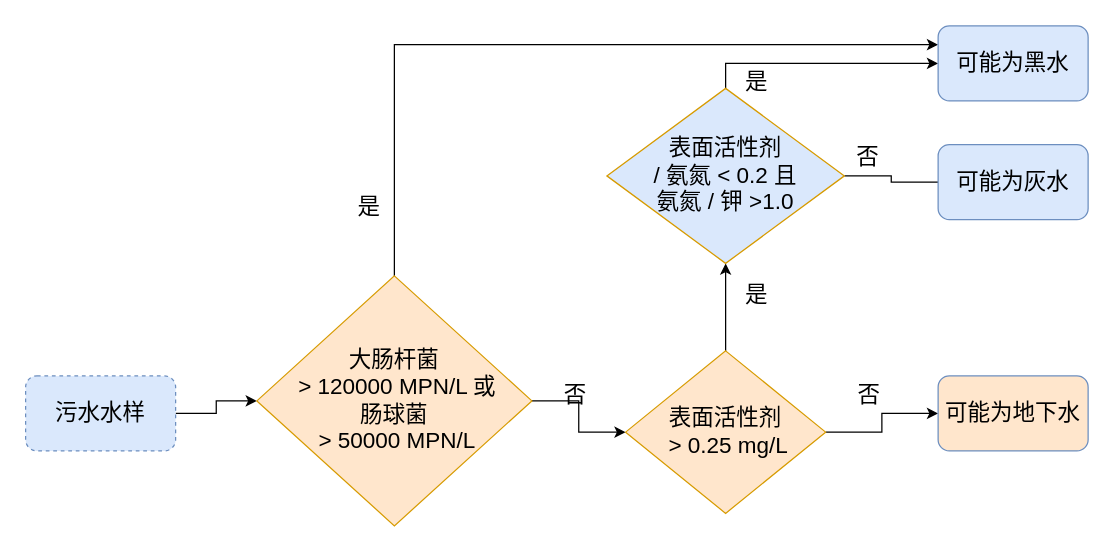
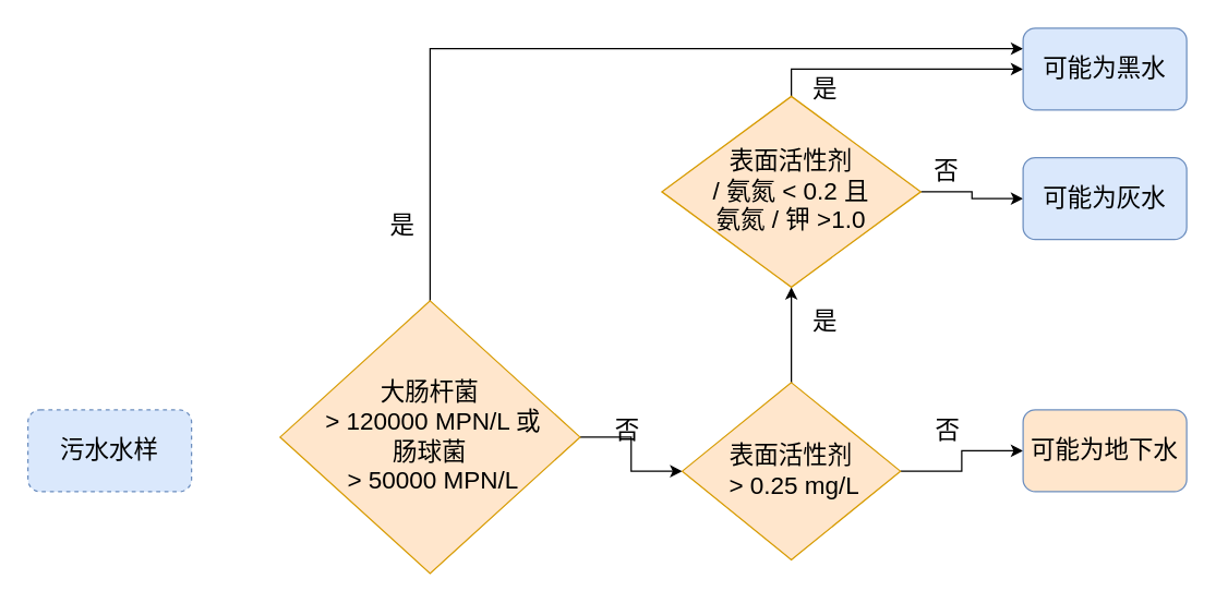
- <mxCell id="12" value="&lt;span style=&quot;font-size: 18px&quot;&gt;表面活性剂&lt;br&gt;/ 氨氮&lt;/span&gt;&lt;span style=&quot;font-size: 18px&quot;&gt;&amp;nbsp;&amp;lt; 0.2 且&lt;br&gt;氨氮&amp;nbsp;&lt;/span&gt;&lt;span style=&quot;font-size: 18px&quot;&gt;/ 钾 &amp;gt;1.0&lt;br&gt;&lt;/span&gt;" style="rhombus;whiteSpace=wrap;html=1;fillColor=#dae8fc;strokeColor=#d79b00;" parent="1" vertex="1"><mxGeometry x="485" y="70" width="190" height="140" as="geometry" /></mxCell>
+ <mxCell id="12" value="&lt;span style=&quot;font-size: 18px&quot;&gt;表面活性剂&lt;br&gt;/ 氨氮&lt;/span&gt;&lt;span style=&quot;font-size: 18px&quot;&gt;&amp;nbsp;&amp;lt; 0.2 且&lt;br&gt;氨氮&amp;nbsp;&lt;/span&gt;&lt;span style=&quot;font-size: 18px&quot;&gt;/ 钾 &amp;gt;1.0&lt;br&gt;&lt;/span&gt;" style="rhombus;whiteSpace=wrap;html=1;fillColor=#ffe6cc;strokeColor=#d79b00;" parent="1" vertex="1"><mxGeometry x="485" y="70" width="190" height="140" as="geometry" /></mxCell>
- <mxCell id="10" style="edgeStyle=orthogonalEdgeStyle;rounded=0;orthogonalLoop=1;jettySize=auto;html=1;exitX=1;exitY=0.5;exitDx=0;exitDy=0;entryX=0;entryY=0.5;entryDx=0;entryDy=0;endArrow=none;" parent="1" source="12" target="14" edge="1"><mxGeometry relative="1" as="geometry" /></mxCell>
+ <mxCell id="10" style="edgeStyle=orthogonalEdgeStyle;rounded=0;orthogonalLoop=1;jettySize=auto;html=1;exitX=1;exitY=0.5;exitDx=0;exitDy=0;entryX=0;entryY=0.5;entryDx=0;entryDy=0;" parent="1" source="12" target="14" edge="1"><mxGeometry relative="1" as="geometry" /></mxCell>
- <mxCell id="2" style="edgeStyle=orthogonalEdgeStyle;rounded=0;orthogonalLoop=1;jettySize=auto;html=1;exitX=1;exitY=0.5;exitDx=0;exitDy=0;" parent="1" source="3" target="6" edge="1"><mxGeometry relative="1" as="geometry" /></mxCell>
